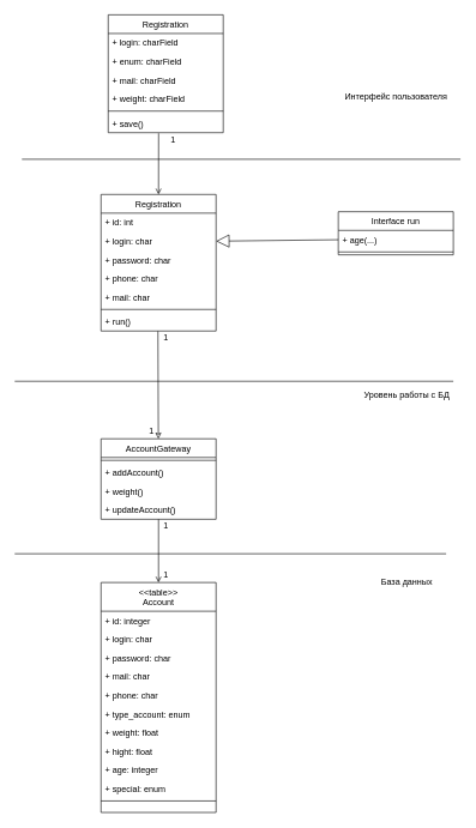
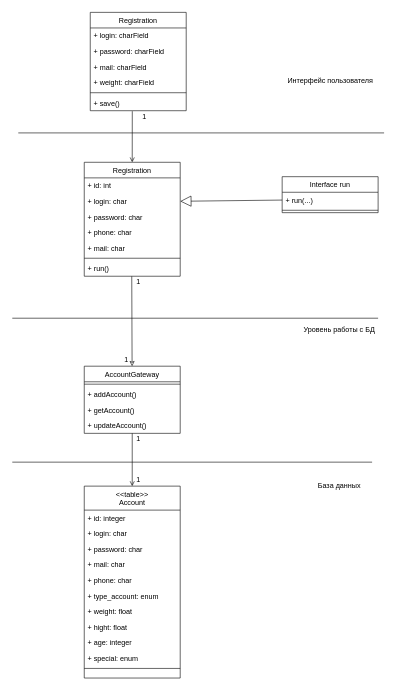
- <mxCell id="39" value="+ enum: charField" style="text;align=left;verticalAlign=top;spacingLeft=4;spacingRight=4;overflow=hidden;rotatable=0;points=[[0,0.5],[1,0.5]];portConstraint=eastwest;" vertex="1" parent="37"><mxGeometry y="52" width="160" height="26" as="geometry" /></mxCell>
+ <mxCell id="39" value="+ password: charField" style="text;align=left;verticalAlign=top;spacingLeft=4;spacingRight=4;overflow=hidden;rotatable=0;points=[[0,0.5],[1,0.5]];portConstraint=eastwest;" vertex="1" parent="37"><mxGeometry y="52" width="160" height="26" as="geometry" /></mxCell>
- <mxCell id="20" value="+ age(...)" style="text;align=left;verticalAlign=top;spacingLeft=4;spacingRight=4;overflow=hidden;rotatable=0;points=[[0,0.5],[1,0.5]];portConstraint=eastwest;fontStyle=0" vertex="1" parent="19"><mxGeometry y="26" width="160" height="26" as="geometry" /></mxCell>
+ <mxCell id="20" value="+ run(...)" style="text;align=left;verticalAlign=top;spacingLeft=4;spacingRight=4;overflow=hidden;rotatable=0;points=[[0,0.5],[1,0.5]];portConstraint=eastwest;fontStyle=0" vertex="1" parent="19"><mxGeometry y="26" width="160" height="26" as="geometry" /></mxCell>
- <mxCell id="5" value="+ weight()" style="text;align=left;verticalAlign=top;spacingLeft=4;spacingRight=4;overflow=hidden;rotatable=0;points=[[0,0.5],[1,0.5]];portConstraint=eastwest;" vertex="1" parent="2"><mxGeometry y="60" width="160" height="26" as="geometry" /></mxCell>
+ <mxCell id="5" value="+ getAccount()" style="text;align=left;verticalAlign=top;spacingLeft=4;spacingRight=4;overflow=hidden;rotatable=0;points=[[0,0.5],[1,0.5]];portConstraint=eastwest;" vertex="1" parent="2"><mxGeometry y="60" width="160" height="26" as="geometry" /></mxCell>
